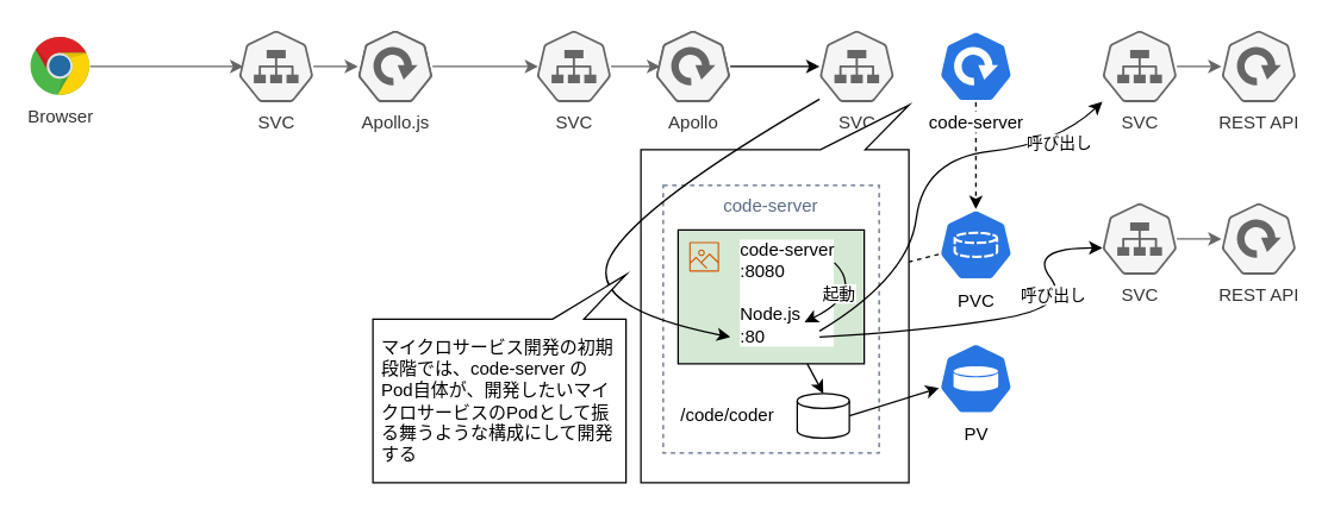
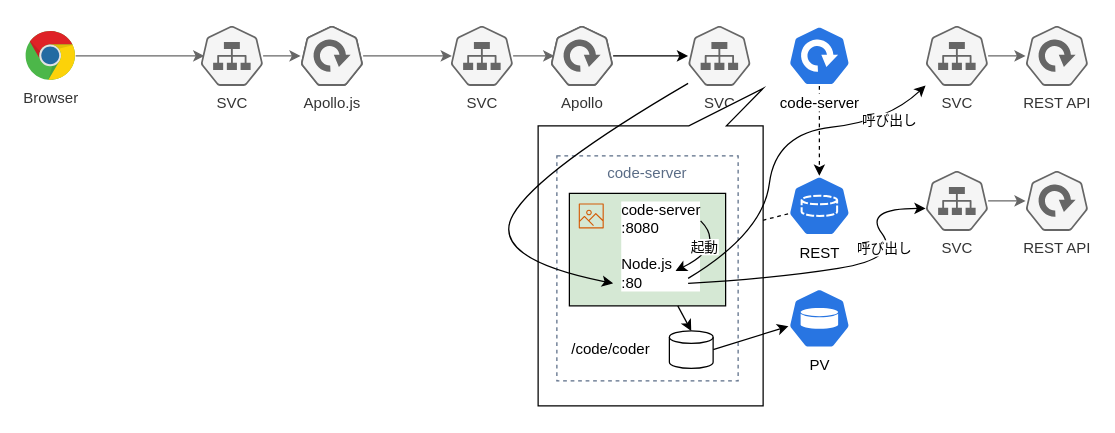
- <mxCell id="33" value="PVC" style="sketch=0;html=1;dashed=0;whitespace=wrap;fillColor=#2875E2;strokeColor=#ffffff;points=[[0.005,0.63,0],[0.1,0.2,0],[0.9,0.2,0],[0.5,0,0],[0.995,0.63,0],[0.72,0.99,0],[0.5,1,0],[0.28,0.99,0]];shape=mxgraph.kubernetes.icon;prIcon=pvc;labelPosition=center;verticalLabelPosition=bottom;align=center;verticalAlign=top;labelBackgroundColor=#FFFFFF;" vertex="1" parent="21"><mxGeometry x="200" y="120" width="50" height="48" as="geometry" /></mxCell>
+ <mxCell id="33" value="REST" style="sketch=0;html=1;dashed=0;whitespace=wrap;fillColor=#2875E2;strokeColor=#ffffff;points=[[0.005,0.63,0],[0.1,0.2,0],[0.9,0.2,0],[0.5,0,0],[0.995,0.63,0],[0.72,0.99,0],[0.5,1,0],[0.28,0.99,0]];shape=mxgraph.kubernetes.icon;prIcon=pvc;labelPosition=center;verticalLabelPosition=bottom;align=center;verticalAlign=top;labelBackgroundColor=#FFFFFF;" vertex="1" parent="21"><mxGeometry x="200" y="120" width="50" height="48" as="geometry" /></mxCell>
- <mxCell id="42" value="マイクロサービス開発の初期段階では、code-server のPod自体が、開発したいマイクロサービスのPodとして振る舞うような構成にして開発する" style="shape=callout;whiteSpace=wrap;html=1;perimeter=calloutPerimeter;flipV=1;flipH=0;position2=1;base=21;size=30;position=0.71;spacingLeft=4;spacingRight=4;spacingBottom=2;spacingTop=2;align=left;" parent="1" vertex="1"><mxGeometry x="250" y="184" width="170" height="140" as="geometry" /></mxCell>
